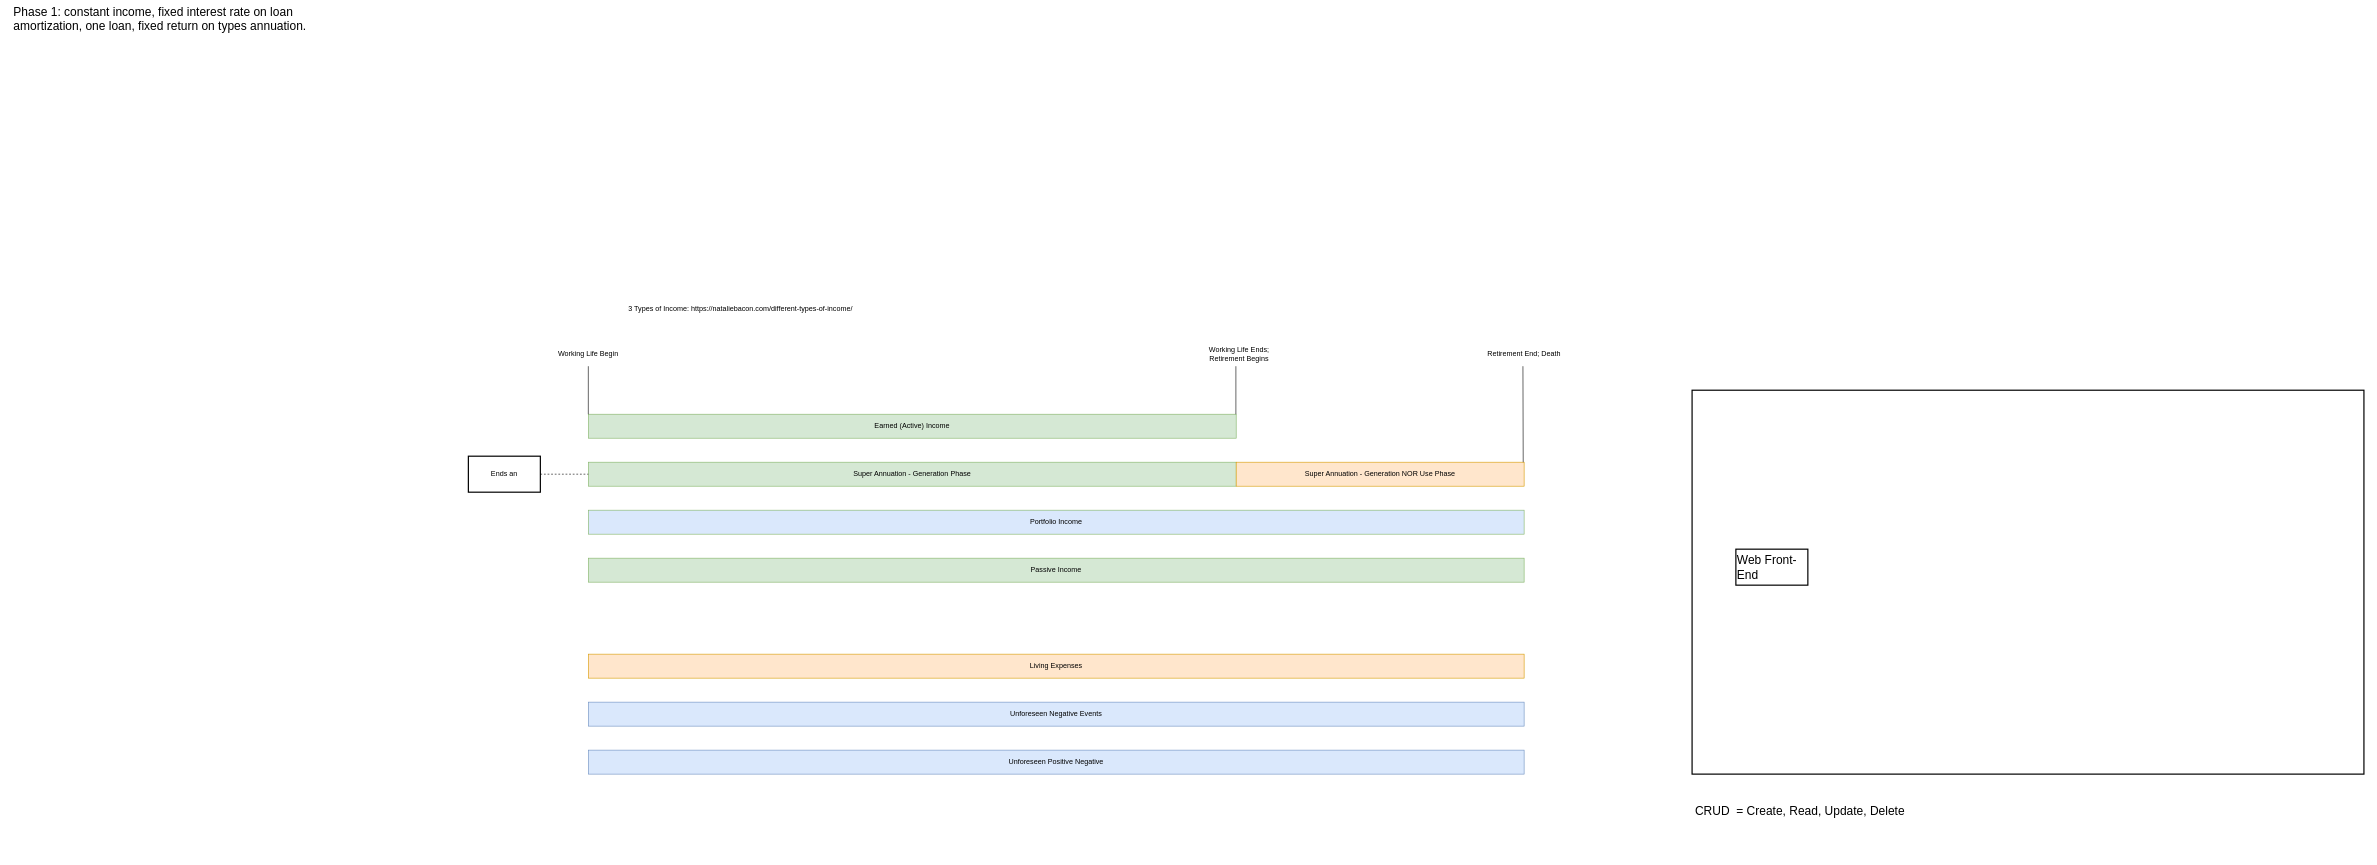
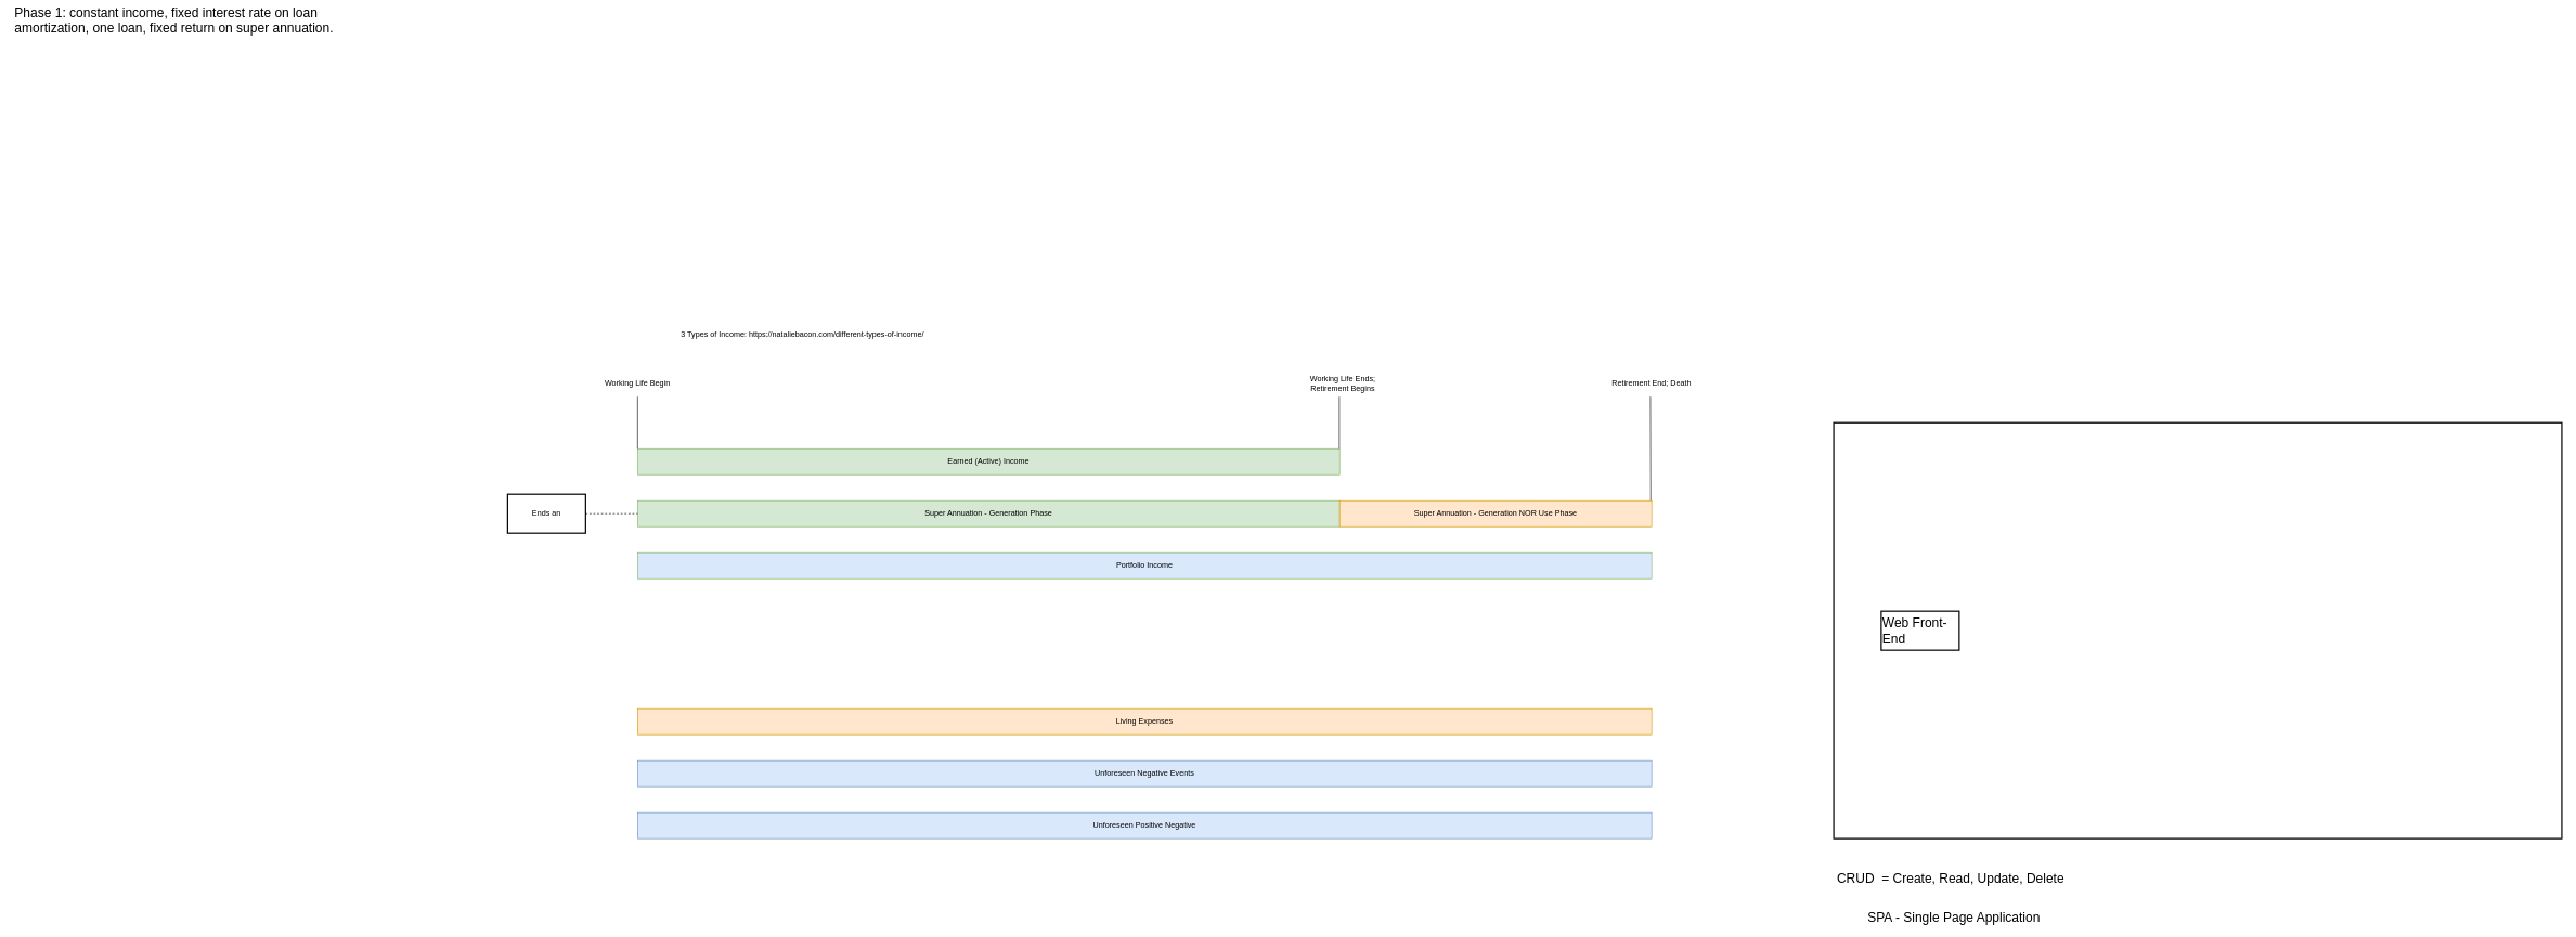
- <mxCell id="19" value="Phase 1: constant income, fixed interest rate on loan amortization, one loan, fixed return on types annuation." style="text;html=1;strokeColor=none;fillColor=none;align=left;verticalAlign=middle;whiteSpace=wrap;rounded=0;fontSize=20;" vertex="1" parent="1"><mxGeometry x="20" y="20" width="520" height="20" as="geometry" /></mxCell>
+ <mxCell id="19" value="Phase 1: constant income, fixed interest rate on loan amortization, one loan, fixed return on super annuation." style="text;html=1;strokeColor=none;fillColor=none;align=left;verticalAlign=middle;whiteSpace=wrap;rounded=0;fontSize=20;" vertex="1" parent="1"><mxGeometry x="20" y="20" width="520" height="20" as="geometry" /></mxCell>
- <mxCell id="21" value="Web Front-End" style="rounded=0;whiteSpace=wrap;html=1;strokeWidth=2;fillColor=#ffffff;fontSize=20;align=left;" vertex="1" parent="1"><mxGeometry x="2893" y="915" width="120" height="60" as="geometry" /></mxCell>
+ <mxCell id="21" value="Web Front-End" style="rounded=0;whiteSpace=wrap;html=1;strokeWidth=2;fillColor=#ffffff;fontSize=20;align=left;" vertex="1" parent="1"><mxGeometry x="2893" y="940" width="120" height="60" as="geometry" /></mxCell>
- <mxCell id="10" value="Passive Income" style="rounded=0;whiteSpace=wrap;html=1;fillColor=#d5e8d4;strokeColor=#82b366;" vertex="1" parent="1"><mxGeometry x="980" y="930" width="1560" height="40" as="geometry" /></mxCell>
+ <mxCell id="23" value="SPA - Single Page Application" style="text;html=1;strokeColor=none;fillColor=none;align=center;verticalAlign=middle;whiteSpace=wrap;rounded=0;fontSize=20;" vertex="1" parent="1"><mxGeometry x="2830" y="1400" width="350" height="20" as="geometry" /></mxCell>
